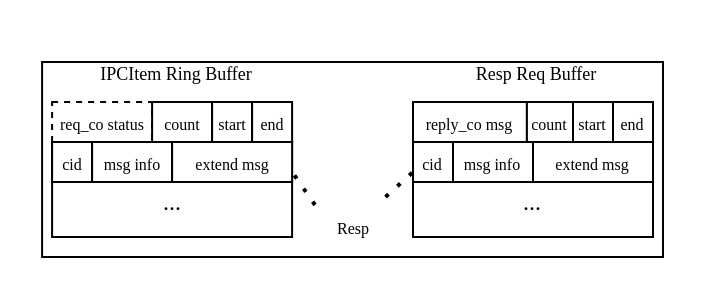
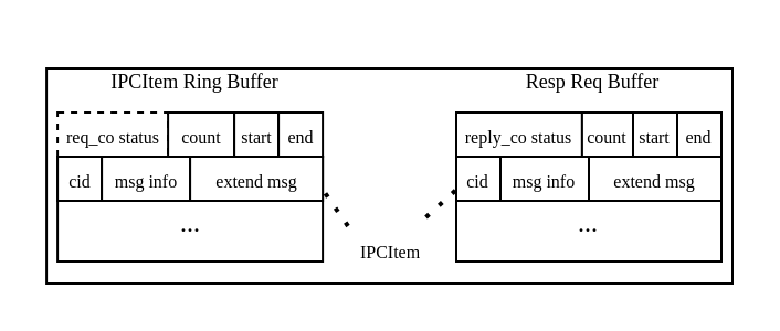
- <mxCell id="15" value="&lt;font face=&quot;Times New Roman&quot; style=&quot;font-size: 8px;&quot;&gt;reply_co msg&lt;/font&gt;" style="rounded=0;whiteSpace=wrap;html=1;" parent="1" vertex="1"><mxGeometry x="206" y="50.5" width="56.95" height="20" as="geometry" /></mxCell>
+ <mxCell id="15" value="&lt;font face=&quot;Times New Roman&quot; style=&quot;font-size: 8px;&quot;&gt;reply_co status&lt;/font&gt;" style="rounded=0;whiteSpace=wrap;html=1;" parent="1" vertex="1"><mxGeometry x="206" y="50.5" width="56.95" height="20" as="geometry" /></mxCell>
- <mxCell id="23" value="&lt;font style=&quot;font-size: 8px;&quot; face=&quot;Times New Roman&quot;&gt;Resp&lt;/font&gt;" style="text;html=1;align=center;verticalAlign=middle;resizable=0;points=[];autosize=1;strokeColor=none;fillColor=none;" vertex="1" parent="1"><mxGeometry x="150.77" y="98" width="50" height="30" as="geometry" /></mxCell>
+ <mxCell id="23" value="&lt;font style=&quot;font-size: 8px;&quot; face=&quot;Times New Roman&quot;&gt;IPCItem&lt;/font&gt;" style="text;html=1;align=center;verticalAlign=middle;resizable=0;points=[];autosize=1;strokeColor=none;fillColor=none;" vertex="1" parent="1"><mxGeometry x="150.77" y="98" width="50" height="30" as="geometry" /></mxCell>
